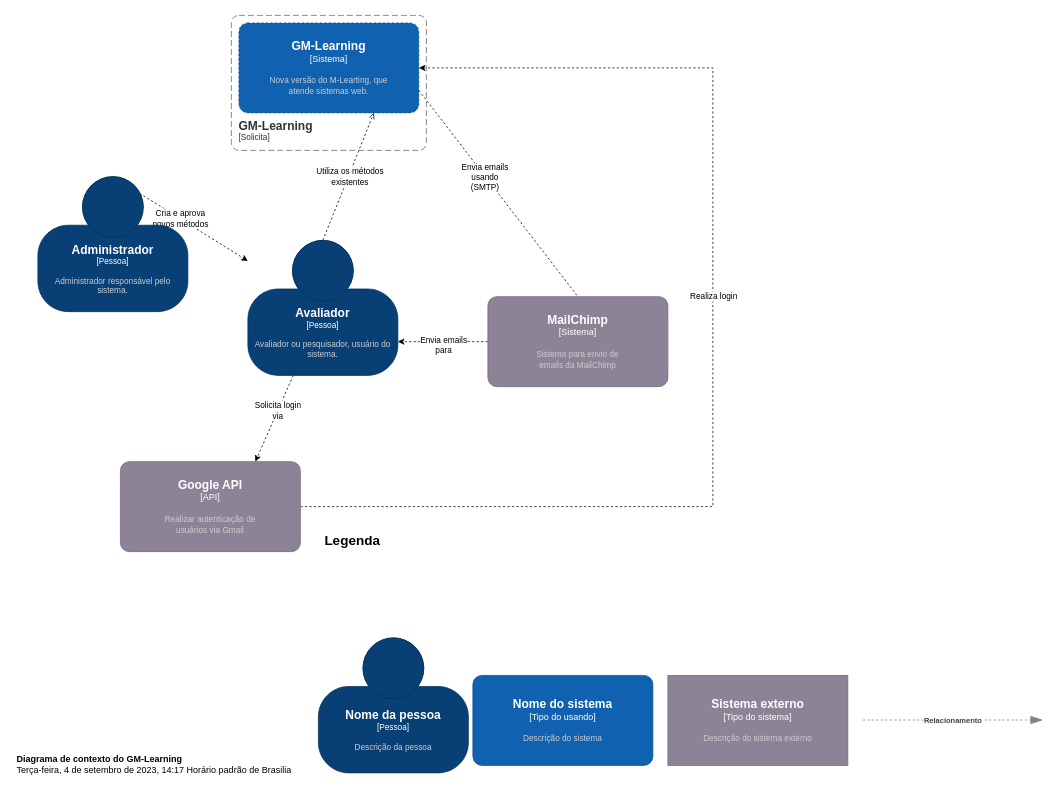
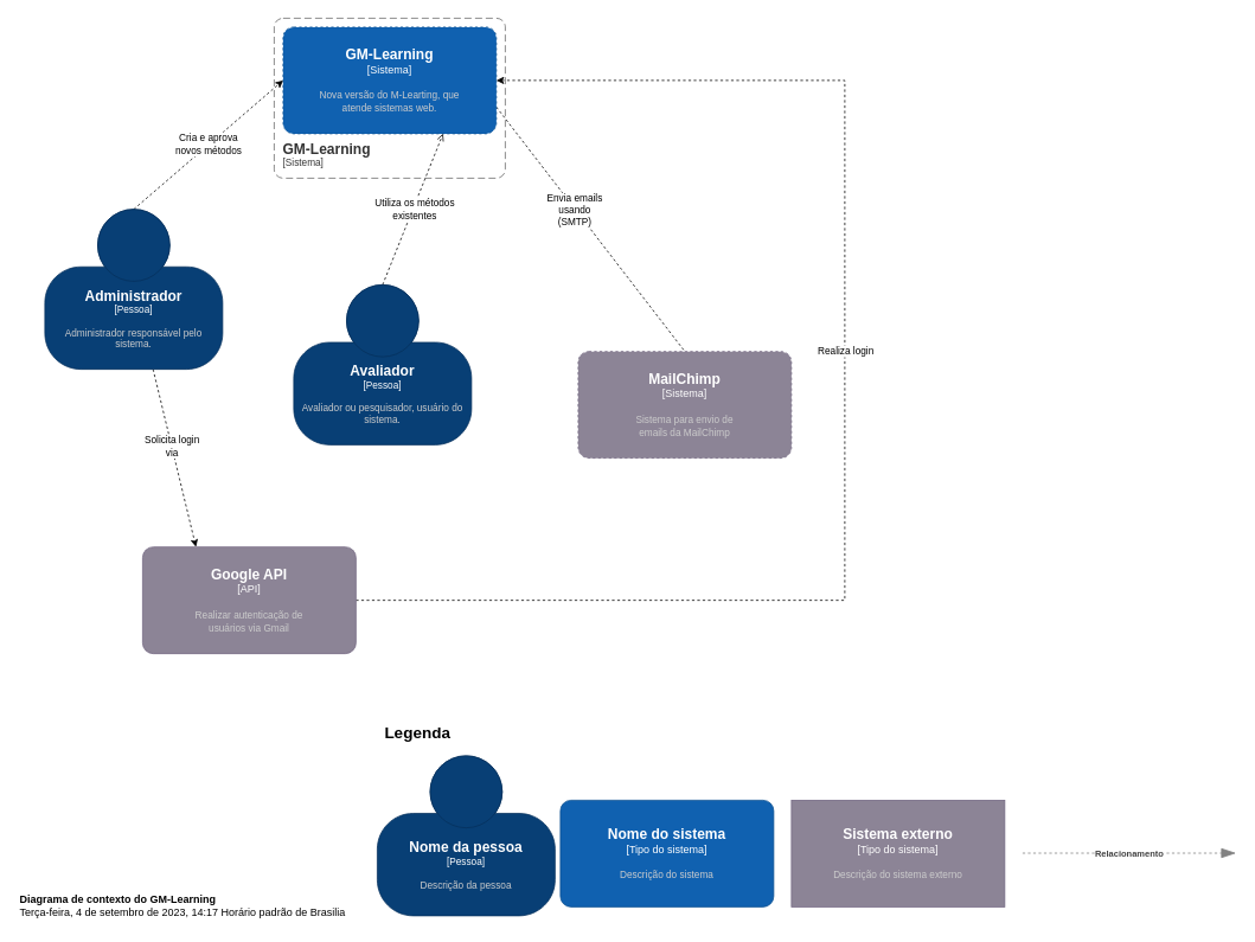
- <mxCell id="5" value="&lt;font style=&quot;font-size: 16px&quot;&gt;&lt;b&gt;&lt;div style=&quot;text-align: left&quot;&gt;GM-Learning&lt;/div&gt;&lt;/b&gt;&lt;/font&gt;&lt;div style=&quot;text-align: left&quot;&gt;[Solicita]&lt;/div&gt;" style="rounded=1;fontSize=11;whiteSpace=wrap;html=1;dashed=1;arcSize=20;fillColor=none;strokeColor=#666666;fontColor=#333333;labelBackgroundColor=none;align=left;verticalAlign=bottom;labelBorderColor=none;spacingTop=0;spacing=10;dashPattern=8 4;metaEdit=1;rotatable=0;perimeter=rectanglePerimeter;noLabel=0;labelPadding=0;allowArrows=0;connectable=0;expand=0;recursiveResize=0;editable=1;pointerEvents=0;absoluteArcSize=1;points=[[0.25,0,0],[0.5,0,0],[0.75,0,0],[1,0.25,0],[1,0.5,0],[1,0.75,0],[0.75,1,0],[0.5,1,0],[0.25,1,0],[0,0.75,0],[0,0.5,0],[0,0.25,0]];" vertex="1" parent="1"><mxGeometry x="308" y="20" width="260" height="180" as="geometry" /></mxCell>
+ <mxCell id="5" value="&lt;font style=&quot;font-size: 16px&quot;&gt;&lt;b&gt;&lt;div style=&quot;text-align: left&quot;&gt;GM-Learning&lt;/div&gt;&lt;/b&gt;&lt;/font&gt;&lt;div style=&quot;text-align: left&quot;&gt;[Sistema]&lt;/div&gt;" style="rounded=1;fontSize=11;whiteSpace=wrap;html=1;dashed=1;arcSize=20;fillColor=none;strokeColor=#666666;fontColor=#333333;labelBackgroundColor=none;align=left;verticalAlign=bottom;labelBorderColor=none;spacingTop=0;spacing=10;dashPattern=8 4;metaEdit=1;rotatable=0;perimeter=rectanglePerimeter;noLabel=0;labelPadding=0;allowArrows=0;connectable=0;expand=0;recursiveResize=0;editable=1;pointerEvents=0;absoluteArcSize=1;points=[[0.25,0,0],[0.5,0,0],[0.75,0,0],[1,0.25,0],[1,0.5,0],[1,0.75,0],[0.75,1,0],[0.5,1,0],[0.25,1,0],[0,0.75,0],[0,0.5,0],[0,0.25,0]];" vertex="1" parent="1"><mxGeometry x="308" y="20" width="260" height="180" as="geometry" /></mxCell>
- <mxCell id="6" value="Cria e aprova&lt;br&gt;novos métodos" style="rounded=0;orthogonalLoop=1;jettySize=auto;html=1;exitX=0.5;exitY=0;exitDx=0;exitDy=0;exitPerimeter=0;dashed=1;" edge="1" parent="1" source="9" target="14"><mxGeometry relative="1" as="geometry" /></mxCell>
+ <mxCell id="6" value="Cria e aprova&lt;br&gt;novos métodos" style="rounded=0;orthogonalLoop=1;jettySize=auto;html=1;entryX=0;entryY=0.5;entryDx=0;entryDy=0;entryPerimeter=0;exitX=0.5;exitY=0;exitDx=0;exitDy=0;exitPerimeter=0;dashed=1;" edge="1" parent="1" source="9" target="4"><mxGeometry relative="1" as="geometry" /></mxCell>
- <mxCell id="23" style="rounded=0;orthogonalLoop=1;jettySize=auto;html=1;entryX=1;entryY=0.75;entryDx=0;entryDy=0;entryPerimeter=0;dashed=1;" edge="1" parent="1" source="25" target="14"><mxGeometry relative="1" as="geometry" /></mxCell>
- <mxCell id="24" value="Envia emails&lt;br&gt;para" style="edgeLabel;html=1;align=center;verticalAlign=middle;resizable=0;points=[];" connectable="0" vertex="1" parent="23"><mxGeometry y="4" relative="1" as="geometry"><mxPoint as="offset" /></mxGeometry></mxCell>
- <mxCell id="25" value="&lt;font style=&quot;font-size: 16px&quot;&gt;&lt;b&gt;MailChimp&lt;/b&gt;&lt;/font&gt;&lt;div&gt;[Sistema]&lt;/div&gt;&lt;br&gt;&lt;div&gt;&lt;font style=&quot;font-size: 11px&quot;&gt;&lt;font color=&quot;#cccccc&quot;&gt;Sistema para envio de&#10;emails da MailChimp&lt;/font&gt;&lt;/div&gt;" style="rounded=1;whiteSpace=wrap;html=1;labelBackgroundColor=none;fillColor=#8C8496;fontColor=#ffffff;align=center;arcSize=10;strokeColor=#736782;metaEdit=1;resizable=0;points=[[0.25,0,0],[0.5,0,0],[0.75,0,0],[1,0.25,0],[1,0.5,0],[1,0.75,0],[0.75,1,0],[0.5,1,0],[0.25,1,0],[0,0.75,0],[0,0.5,0],[0,0.25,0]];" vertex="1" parent="1"><mxGeometry x="650" y="395" width="240" height="120" as="geometry" /></mxCell>
+ <mxCell id="25" value="&lt;font style=&quot;font-size: 16px&quot;&gt;&lt;b&gt;MailChimp&lt;/b&gt;&lt;/font&gt;&lt;div&gt;[Sistema]&lt;/div&gt;&lt;br&gt;&lt;div&gt;&lt;font style=&quot;font-size: 11px&quot;&gt;&lt;font color=&quot;#cccccc&quot;&gt;Sistema para envio de&#10;emails da MailChimp&lt;/font&gt;&lt;/div&gt;" style="rounded=1;whiteSpace=wrap;html=1;labelBackgroundColor=none;fillColor=#8C8496;fontColor=#ffffff;align=center;arcSize=10;strokeColor=#736782;metaEdit=1;resizable=0;points=[[0.25,0,0],[0.5,0,0],[0.75,0,0],[1,0.25,0],[1,0.5,0],[1,0.75,0],[0.75,1,0],[0.5,1,0],[0.25,1,0],[0,0.75,0],[0,0.5,0],[0,0.25,0]];dashed=1;" vertex="1" parent="1"><mxGeometry x="650" y="395" width="240" height="120" as="geometry" /></mxCell>
+ <mxCell id="7" style="rounded=0;orthogonalLoop=1;jettySize=auto;html=1;entryX=0.25;entryY=0;entryDx=0;entryDy=0;entryPerimeter=0;dashed=1;" edge="1" parent="1" source="9" target="22"><mxGeometry relative="1" as="geometry" /></mxCell>
+ <mxCell id="8" value="Solicita login&lt;br&gt;via" style="edgeLabel;html=1;align=center;verticalAlign=middle;resizable=0;points=[];" connectable="0" vertex="1" parent="7"><mxGeometry x="-0.139" y="1" relative="1" as="geometry"><mxPoint x="-1" as="offset" /></mxGeometry></mxCell>
- <mxCell id="12" style="rounded=0;orthogonalLoop=1;jettySize=auto;html=1;entryX=0.75;entryY=0;entryDx=0;entryDy=0;entryPerimeter=0;dashed=1;" edge="1" parent="1" source="14" target="22"><mxGeometry relative="1" as="geometry" /></mxCell>
- <mxCell id="13" value="Solicita login&lt;br&gt;via" style="edgeLabel;html=1;align=center;verticalAlign=middle;resizable=0;points=[];" connectable="0" vertex="1" parent="12"><mxGeometry x="-0.192" y="-1" relative="1" as="geometry"><mxPoint as="offset" /></mxGeometry></mxCell>
- <mxCell id="15" value="&lt;b style=&quot;font-size: 18px;&quot;&gt;&lt;font style=&quot;font-size: 18px;&quot;&gt;Legenda&lt;/font&gt;&lt;/b&gt;" style="text;html=1;align=center;verticalAlign=middle;resizable=0;points=[];autosize=1;strokeColor=none;fillColor=none;fontSize=18;" vertex="1" parent="1"><mxGeometry x="419" y="700" width="100" height="40" as="geometry" /></mxCell>
+ <mxCell id="15" value="&lt;b style=&quot;font-size: 18px;&quot;&gt;&lt;font style=&quot;font-size: 18px;&quot;&gt;Legenda&lt;/font&gt;&lt;/b&gt;" style="text;html=1;align=center;verticalAlign=middle;resizable=0;points=[];autosize=1;strokeColor=none;fillColor=none;fontSize=18;" vertex="1" parent="1"><mxGeometry x="419" y="805" width="100" height="40" as="geometry" /></mxCell>
- <mxCell id="18" value="&lt;font style=&quot;font-size: 16px&quot;&gt;&lt;b&gt;Nome do sistema&lt;/b&gt;&lt;/font&gt;&lt;div&gt;[Tipo do usando]&lt;/div&gt;&lt;br&gt;&lt;div&gt;&lt;font style=&quot;font-size: 11px&quot;&gt;&lt;font color=&quot;#cccccc&quot;&gt;Descrição do sistema&lt;/font&gt;&lt;/div&gt;" style="rounded=1;whiteSpace=wrap;html=1;labelBackgroundColor=none;fillColor=#1061B0;fontColor=#ffffff;align=center;arcSize=10;strokeColor=#0D5091;metaEdit=1;resizable=0;points=[[0.25,0,0],[0.5,0,0],[0.75,0,0],[1,0.25,0],[1,0.5,0],[1,0.75,0],[0.75,1,0],[0.5,1,0],[0.25,1,0],[0,0.75,0],[0,0.5,0],[0,0.25,0]];" vertex="1" parent="1"><mxGeometry x="630" y="900" width="240" height="120" as="geometry" /></mxCell>
+ <mxCell id="18" value="&lt;font style=&quot;font-size: 16px&quot;&gt;&lt;b&gt;Nome do sistema&lt;/b&gt;&lt;/font&gt;&lt;div&gt;[Tipo do sistema]&lt;/div&gt;&lt;br&gt;&lt;div&gt;&lt;font style=&quot;font-size: 11px&quot;&gt;&lt;font color=&quot;#cccccc&quot;&gt;Descrição do sistema&lt;/font&gt;&lt;/div&gt;" style="rounded=1;whiteSpace=wrap;html=1;labelBackgroundColor=none;fillColor=#1061B0;fontColor=#ffffff;align=center;arcSize=10;strokeColor=#0D5091;metaEdit=1;resizable=0;points=[[0.25,0,0],[0.5,0,0],[0.75,0,0],[1,0.25,0],[1,0.5,0],[1,0.75,0],[0.75,1,0],[0.5,1,0],[0.25,1,0],[0,0.75,0],[0,0.5,0],[0,0.25,0]];" vertex="1" parent="1"><mxGeometry x="630" y="900" width="240" height="120" as="geometry" /></mxCell>
